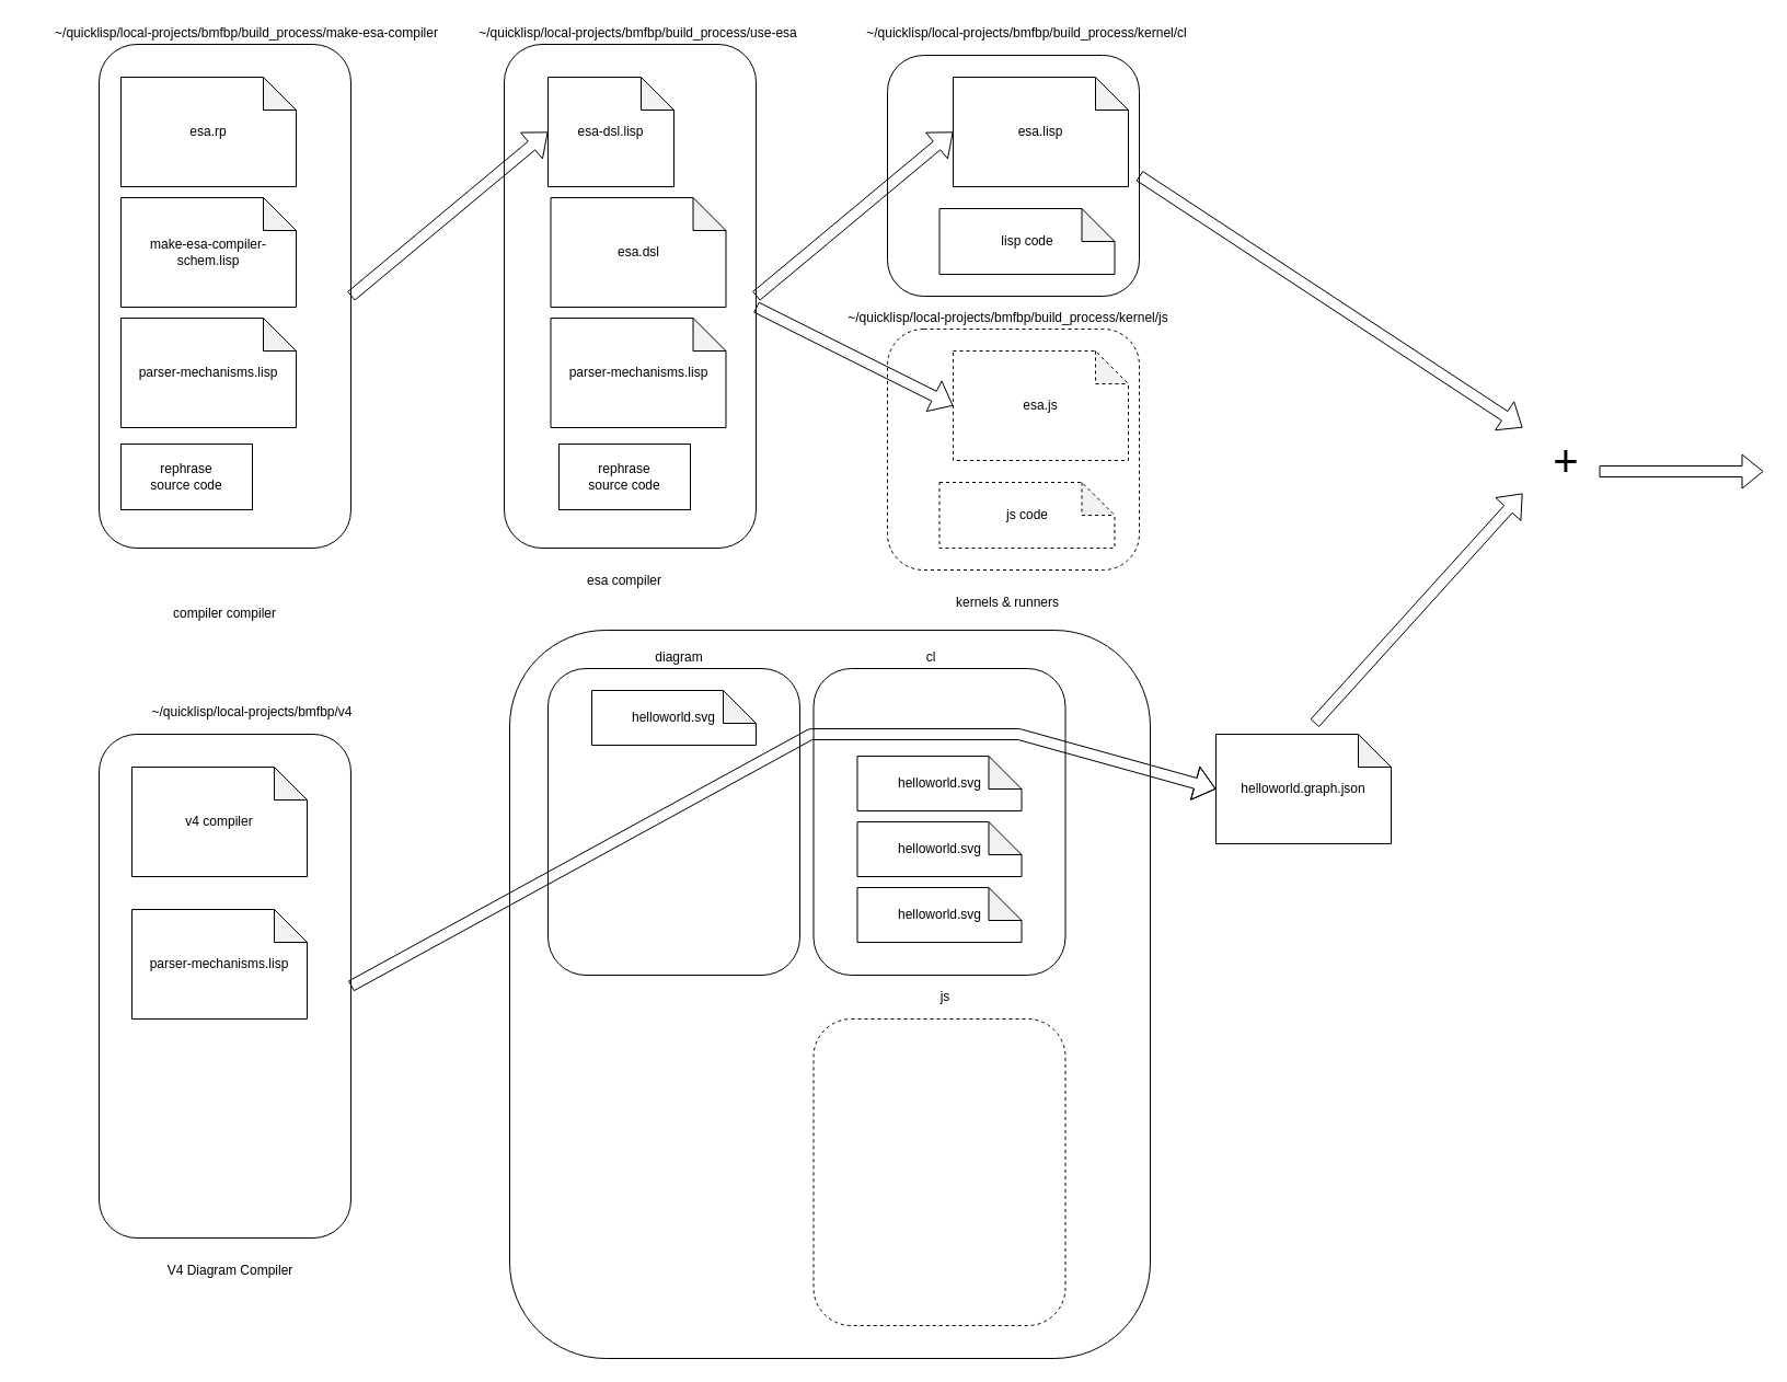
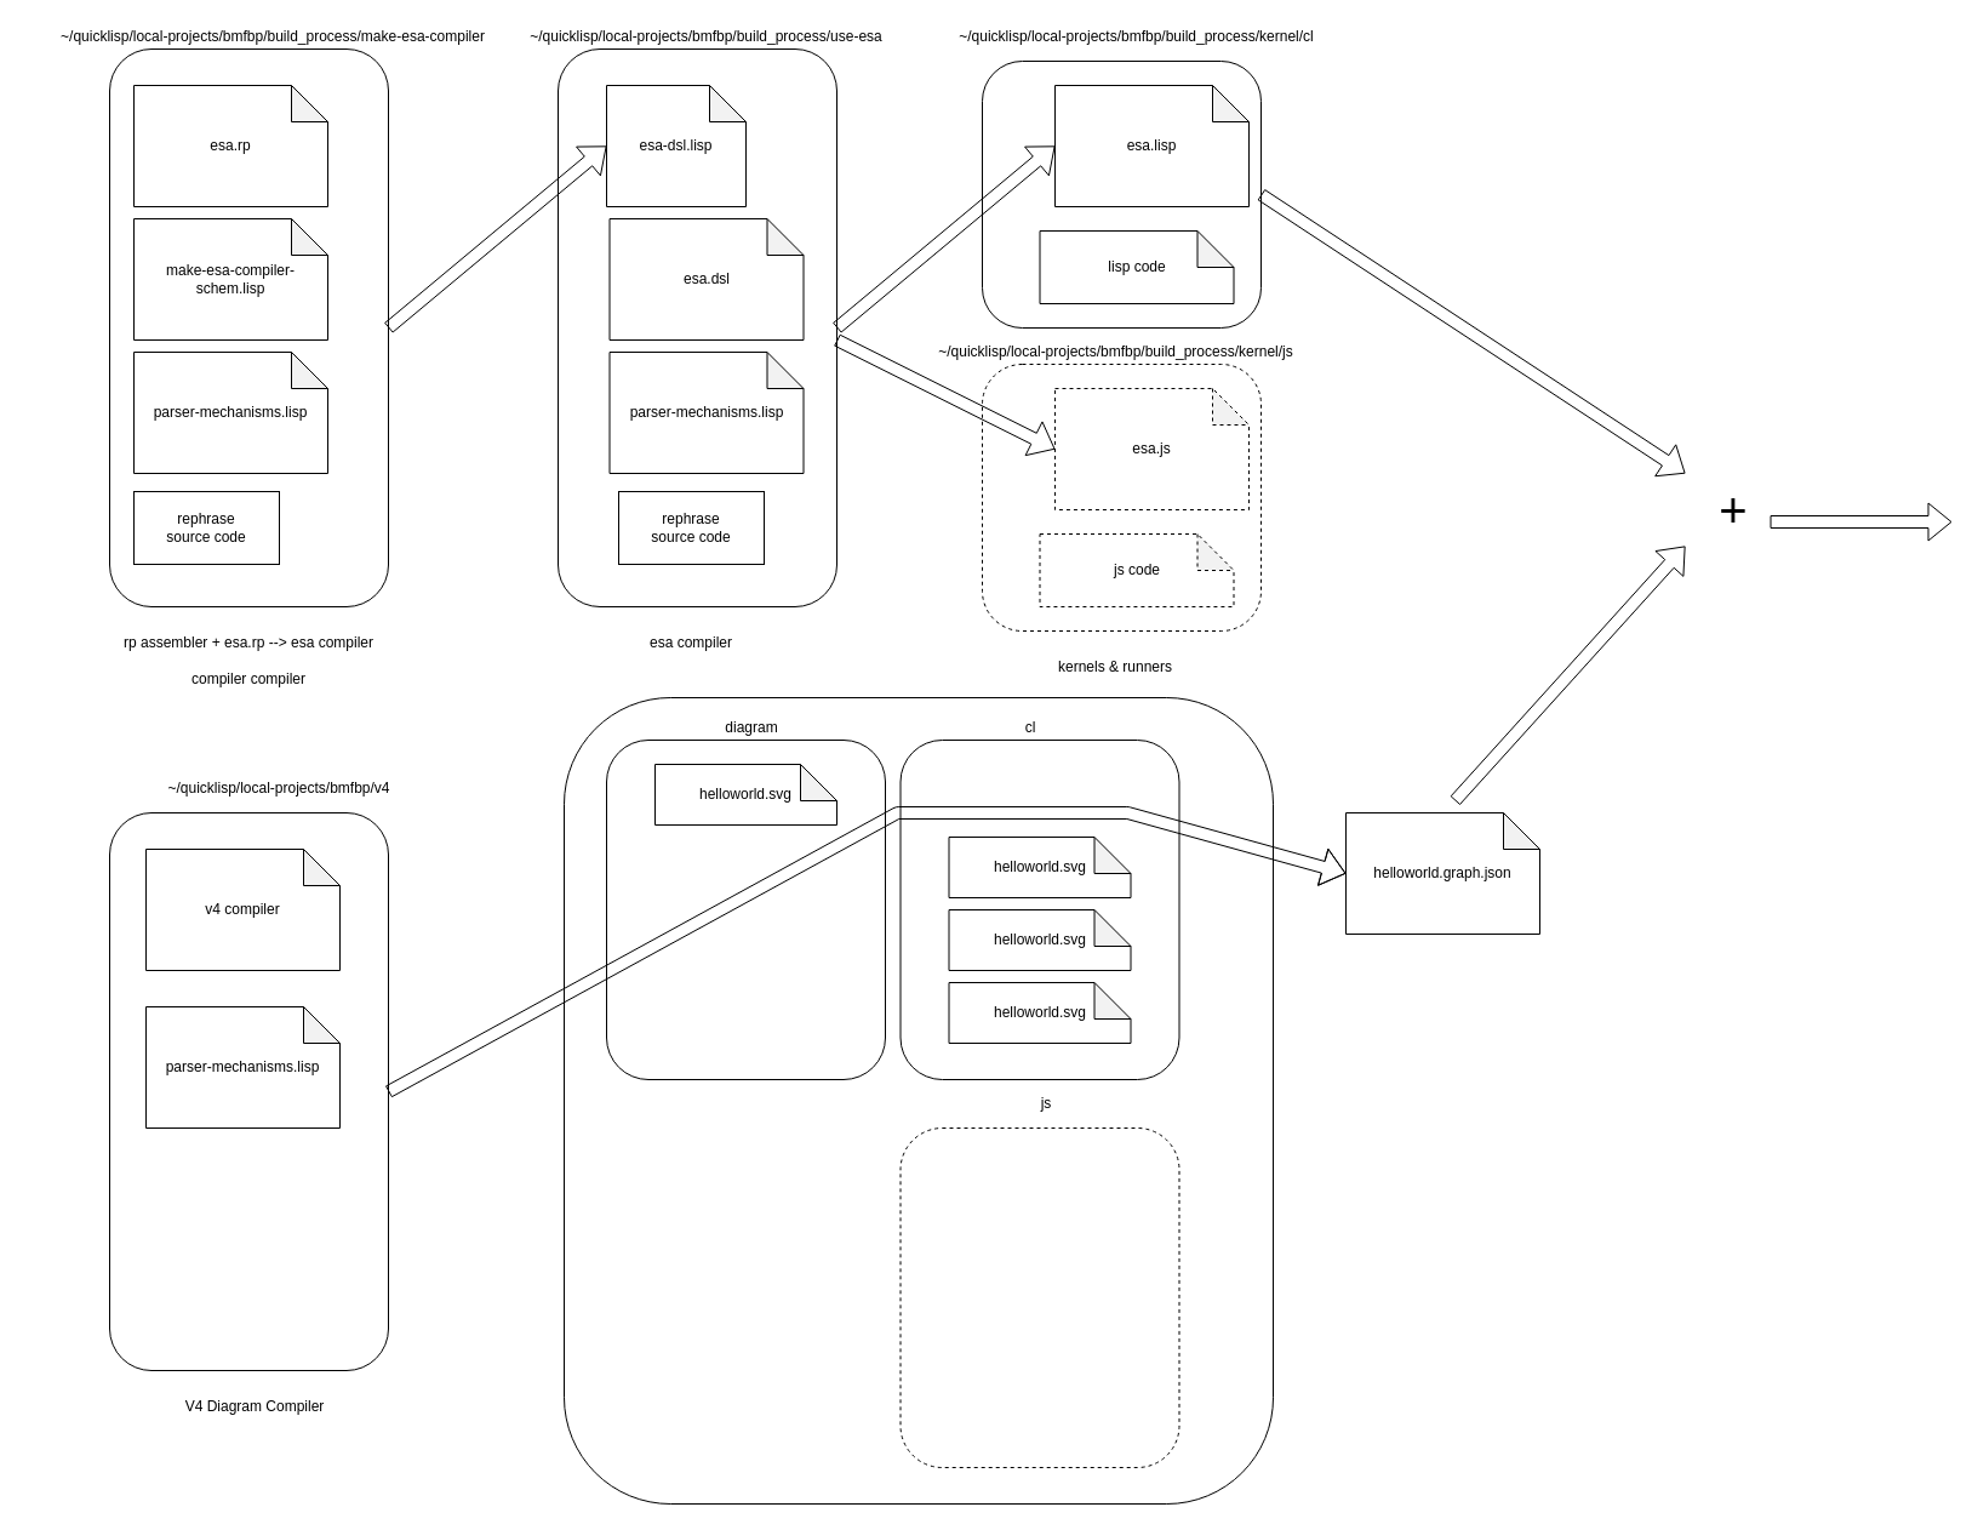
+ <mxCell id="14" value="rp assembler + esa.rp --&amp;gt; esa compiler" style="text;html=1;strokeColor=none;fillColor=none;align=center;verticalAlign=middle;whiteSpace=wrap;rounded=0;" vertex="1" parent="1"><mxGeometry x="95" y="520" width="220" height="20" as="geometry" /></mxCell>
